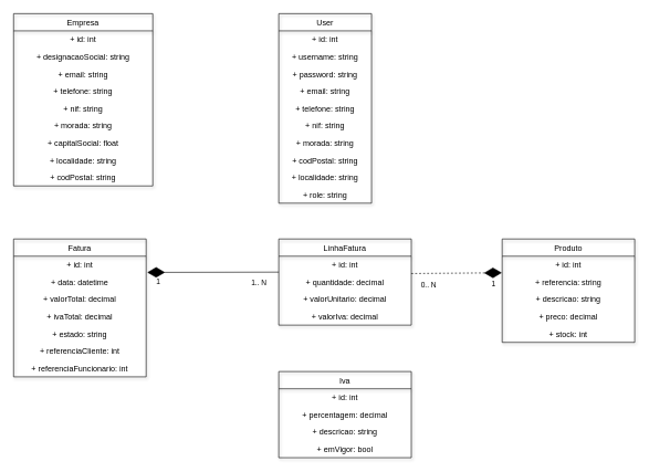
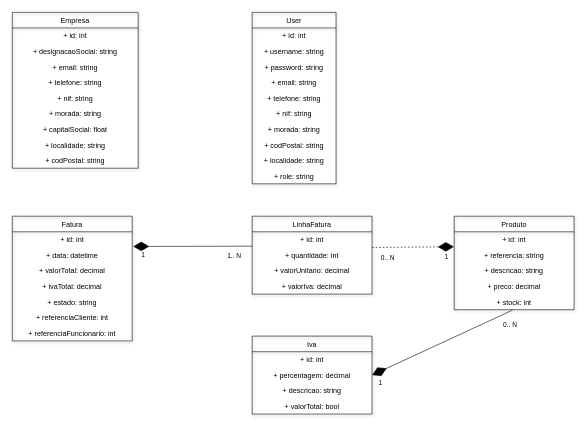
- <mxCell id="33" value="+ quantidade: decimal" style="text;strokeColor=none;fillColor=none;align=center;verticalAlign=top;spacingLeft=4;spacingRight=4;overflow=hidden;rotatable=0;points=[[0,0.5],[1,0.5]];portConstraint=eastwest;shadow=1;" vertex="1" parent="31"><mxGeometry y="52" width="200" height="26" as="geometry" /></mxCell>
+ <mxCell id="33" value="+ quantidade: int" style="text;strokeColor=none;fillColor=none;align=center;verticalAlign=top;spacingLeft=4;spacingRight=4;overflow=hidden;rotatable=0;points=[[0,0.5],[1,0.5]];portConstraint=eastwest;shadow=1;" vertex="1" parent="31"><mxGeometry y="52" width="200" height="26" as="geometry" /></mxCell>
+ <mxCell id="53" value="" style="endArrow=diamondThin;endFill=1;endSize=24;html=1;rounded=0;entryX=1;entryY=0.5;entryDx=0;entryDy=0;exitX=0.486;exitY=1.027;exitDx=0;exitDy=0;exitPerimeter=0;" edge="1" parent="1" source="41" target="44"><mxGeometry width="160" relative="1" as="geometry"><mxPoint x="850" y="620" as="sourcePoint" /><mxPoint x="990" y="820" as="targetPoint" /></mxGeometry></mxCell>
+ <mxCell id="54" value="1" style="edgeLabel;html=1;align=center;verticalAlign=middle;resizable=0;points=[];" vertex="1" connectable="0" parent="53"><mxGeometry x="0.882" relative="1" as="geometry"><mxPoint y="19" as="offset" /></mxGeometry></mxCell>
+ <mxCell id="55" value="0.. N" style="edgeLabel;html=1;align=center;verticalAlign=middle;resizable=0;points=[];" vertex="1" connectable="0" parent="53"><mxGeometry x="-0.793" relative="1" as="geometry"><mxPoint x="20" y="12" as="offset" /></mxGeometry></mxCell>
- <mxCell id="46" value="+ emVigor: bool" style="text;strokeColor=none;fillColor=none;align=center;verticalAlign=top;spacingLeft=4;spacingRight=4;overflow=hidden;rotatable=0;points=[[0,0.5],[1,0.5]];portConstraint=eastwest;shadow=1;" vertex="1" parent="42"><mxGeometry y="104" width="200" height="26" as="geometry" /></mxCell>
+ <mxCell id="46" value="+ valorTotal: bool" style="text;strokeColor=none;fillColor=none;align=center;verticalAlign=top;spacingLeft=4;spacingRight=4;overflow=hidden;rotatable=0;points=[[0,0.5],[1,0.5]];portConstraint=eastwest;shadow=1;" vertex="1" parent="42"><mxGeometry y="104" width="200" height="26" as="geometry" /></mxCell>
